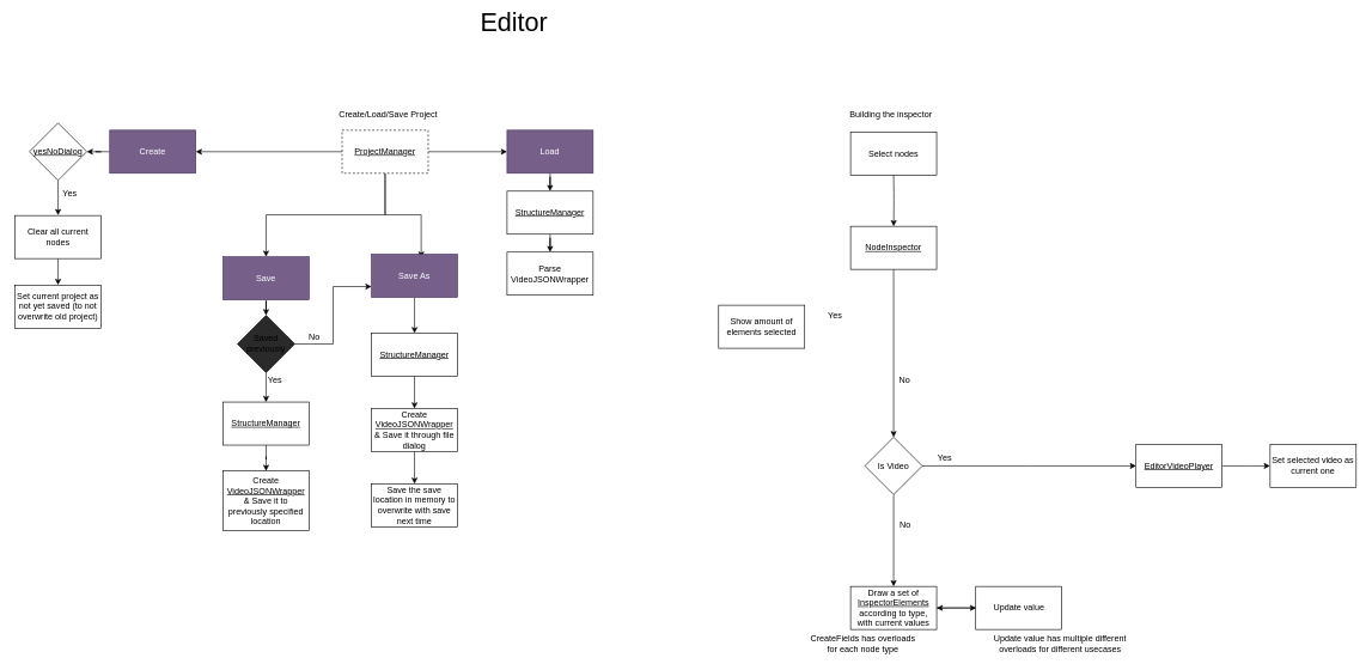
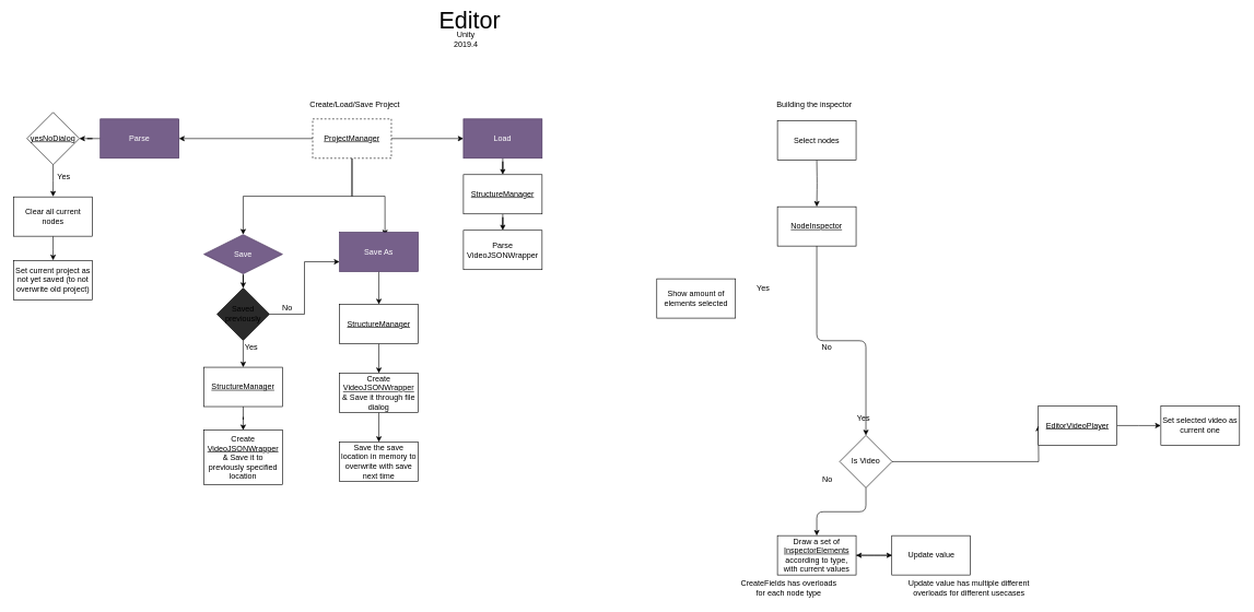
+ <mxCell id="3" value="Unity 2019.4" style="text;html=1;strokeColor=none;fillColor=none;align=center;verticalAlign=middle;whiteSpace=wrap;" parent="1" vertex="1"><mxGeometry x="690" y="50" width="40" height="20" as="geometry" /></mxCell>
- <mxCell id="26" value="Create" style="rounded=0;whiteSpace=wrap;html=1;fillColor=#76608a;strokeColor=#432D57;fontColor=#ffffff;" vertex="1" parent="1"><mxGeometry x="152" y="181" width="120" height="60" as="geometry" /></mxCell>
+ <mxCell id="26" value="Parse" style="rounded=0;whiteSpace=wrap;html=1;fillColor=#76608a;strokeColor=#432D57;fontColor=#ffffff;" vertex="1" parent="1"><mxGeometry x="152" y="181" width="120" height="60" as="geometry" /></mxCell>
- <mxCell id="28" value="Save" style="rounded=0;whiteSpace=wrap;html=1;fillColor=#76608a;strokeColor=#432D57;fontColor=#ffffff;" vertex="1" parent="1"><mxGeometry x="310" y="357.5" width="120" height="60" as="geometry" /></mxCell>
+ <mxCell id="28" value="Save" style="rhombus;whiteSpace=wrap;html=1;fillColor=#76608a;strokeColor=#432D57;fontColor=#ffffff;" vertex="1" parent="1"><mxGeometry x="310" y="357.5" width="120" height="60" as="geometry" /></mxCell>
- <mxCell id="55" value="Is Video" style="rhombus;whiteSpace=wrap;html=1;" vertex="1" parent="1"><mxGeometry x="1205" y="609" width="80" height="80" as="geometry" /></mxCell>
+ <mxCell id="55" value="Is Video" style="rhombus;whiteSpace=wrap;html=1;" vertex="1" parent="1"><mxGeometry x="1280" y="664" width="80" height="80" as="geometry" /></mxCell>
